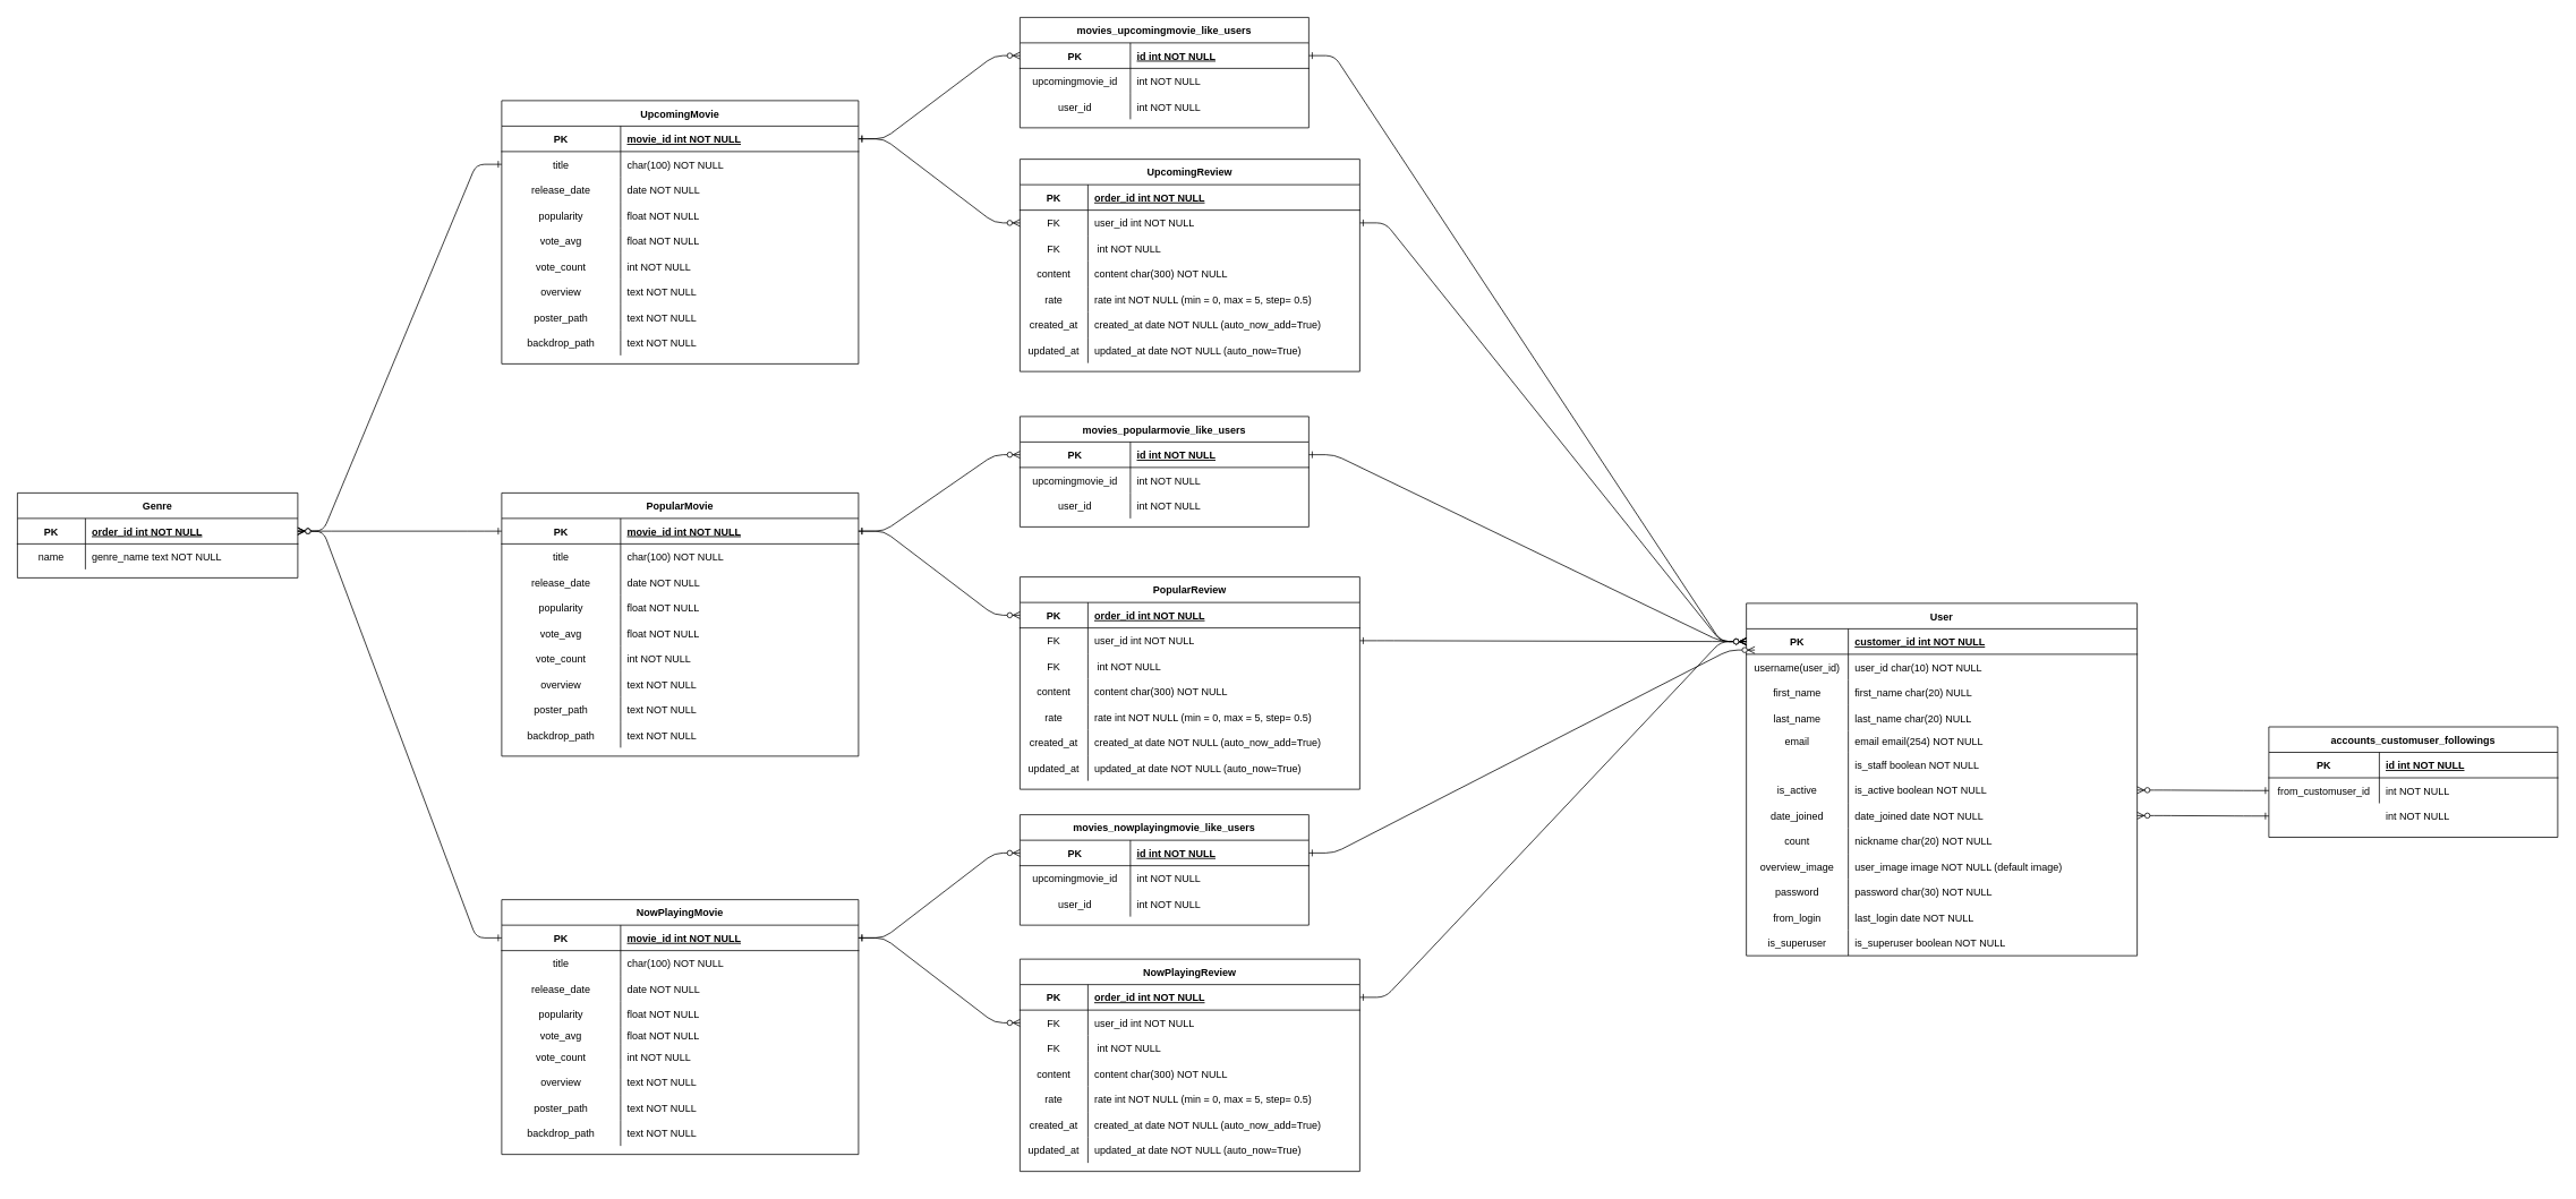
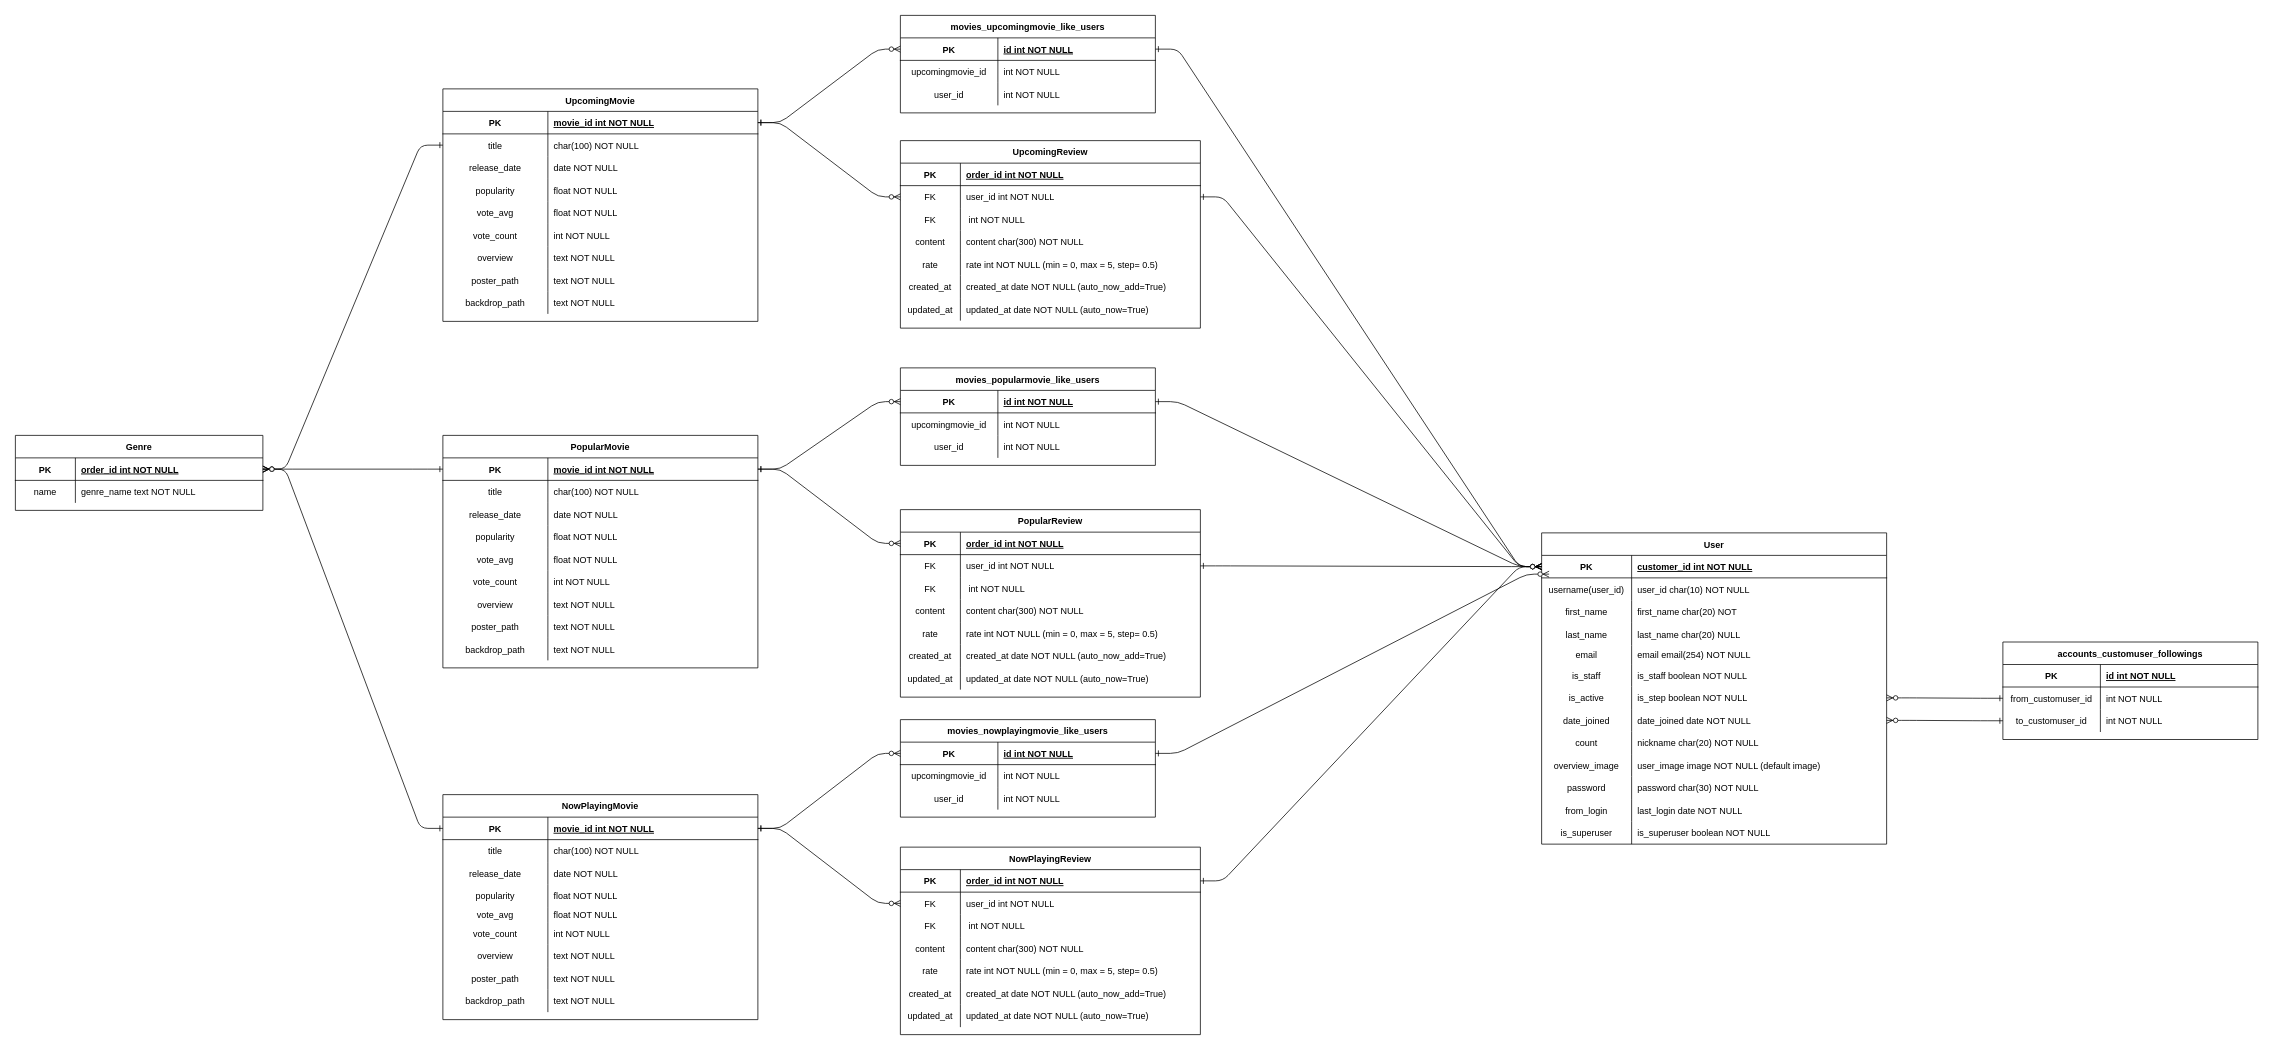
- <mxCell id="20" value="first_name char(20) NULL" style="shape=partialRectangle;overflow=hidden;connectable=0;fillColor=none;top=0;left=0;bottom=0;right=0;align=left;spacingLeft=6;" parent="18" vertex="1"><mxGeometry x="120" width="340" height="30" as="geometry"><mxRectangle width="340" height="30" as="alternateBounds" /></mxGeometry></mxCell>
+ <mxCell id="20" value="first_name char(20) NOT" style="shape=partialRectangle;overflow=hidden;connectable=0;fillColor=none;top=0;left=0;bottom=0;right=0;align=left;spacingLeft=6;" parent="18" vertex="1"><mxGeometry x="120" width="340" height="30" as="geometry"><mxRectangle width="340" height="30" as="alternateBounds" /></mxGeometry></mxCell>
+ <mxCell id="28" value="is_staff" style="shape=partialRectangle;overflow=hidden;connectable=0;fillColor=none;top=0;left=0;bottom=0;right=0;" parent="27" vertex="1"><mxGeometry width="120" height="30" as="geometry"><mxRectangle width="120" height="30" as="alternateBounds" /></mxGeometry></mxCell>
- <mxCell id="32" value="is_active boolean NOT NULL" style="shape=partialRectangle;overflow=hidden;connectable=0;fillColor=none;top=0;left=0;bottom=0;right=0;align=left;spacingLeft=6;" parent="30" vertex="1"><mxGeometry x="120" width="340" height="30" as="geometry"><mxRectangle width="340" height="30" as="alternateBounds" /></mxGeometry></mxCell>
+ <mxCell id="32" value="is_step boolean NOT NULL" style="shape=partialRectangle;overflow=hidden;connectable=0;fillColor=none;top=0;left=0;bottom=0;right=0;align=left;spacingLeft=6;" parent="30" vertex="1"><mxGeometry x="120" width="340" height="30" as="geometry"><mxRectangle width="340" height="30" as="alternateBounds" /></mxGeometry></mxCell>
+ <mxCell id="111" value="to_customuser_id" style="shape=partialRectangle;overflow=hidden;connectable=0;fillColor=none;top=0;left=0;bottom=0;right=0;" parent="110" vertex="1"><mxGeometry width="130" height="30" as="geometry"><mxRectangle width="130" height="30" as="alternateBounds" /></mxGeometry></mxCell>
